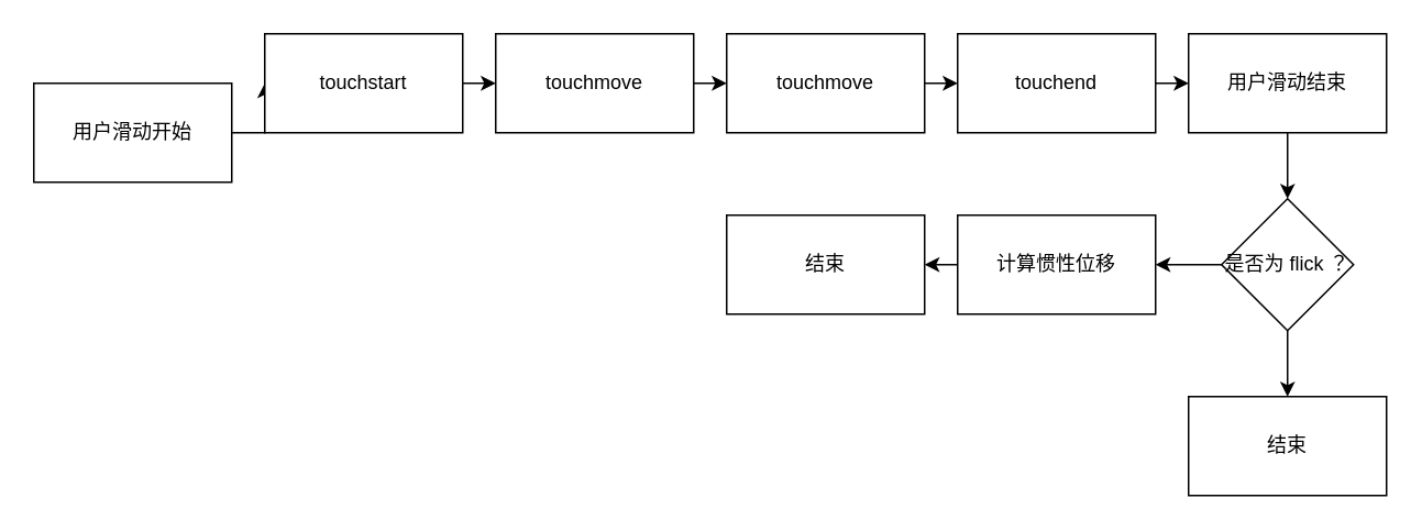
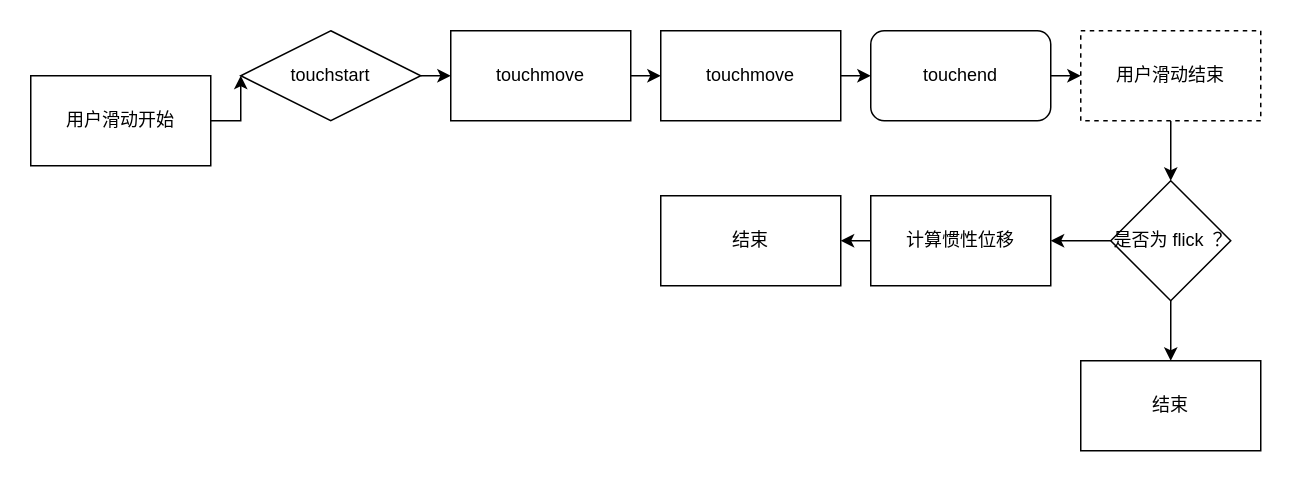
- <mxCell id="5" value="touchstart" style="rounded=0;whiteSpace=wrap;html=1;" vertex="1" parent="1"><mxGeometry x="160" y="20" width="120" height="60" as="geometry" /></mxCell>
+ <mxCell id="5" value="touchstart" style="rhombus;whiteSpace=wrap;html=1;" vertex="1" parent="1"><mxGeometry x="160" y="20" width="120" height="60" as="geometry" /></mxCell>
- <mxCell id="11" value="touchend" style="rounded=0;whiteSpace=wrap;html=1;" vertex="1" parent="1"><mxGeometry x="580" y="20" width="120" height="60" as="geometry" /></mxCell>
+ <mxCell id="11" value="touchend" style="whiteSpace=wrap;html=1;rounded=1;" vertex="1" parent="1"><mxGeometry x="580" y="20" width="120" height="60" as="geometry" /></mxCell>
- <mxCell id="13" value="用户滑动结束" style="rounded=0;whiteSpace=wrap;html=1;" vertex="1" parent="1"><mxGeometry x="720" y="20" width="120" height="60" as="geometry" /></mxCell>
+ <mxCell id="13" value="用户滑动结束" style="rounded=0;whiteSpace=wrap;html=1;dashed=1;" vertex="1" parent="1"><mxGeometry x="720" y="20" width="120" height="60" as="geometry" /></mxCell>
